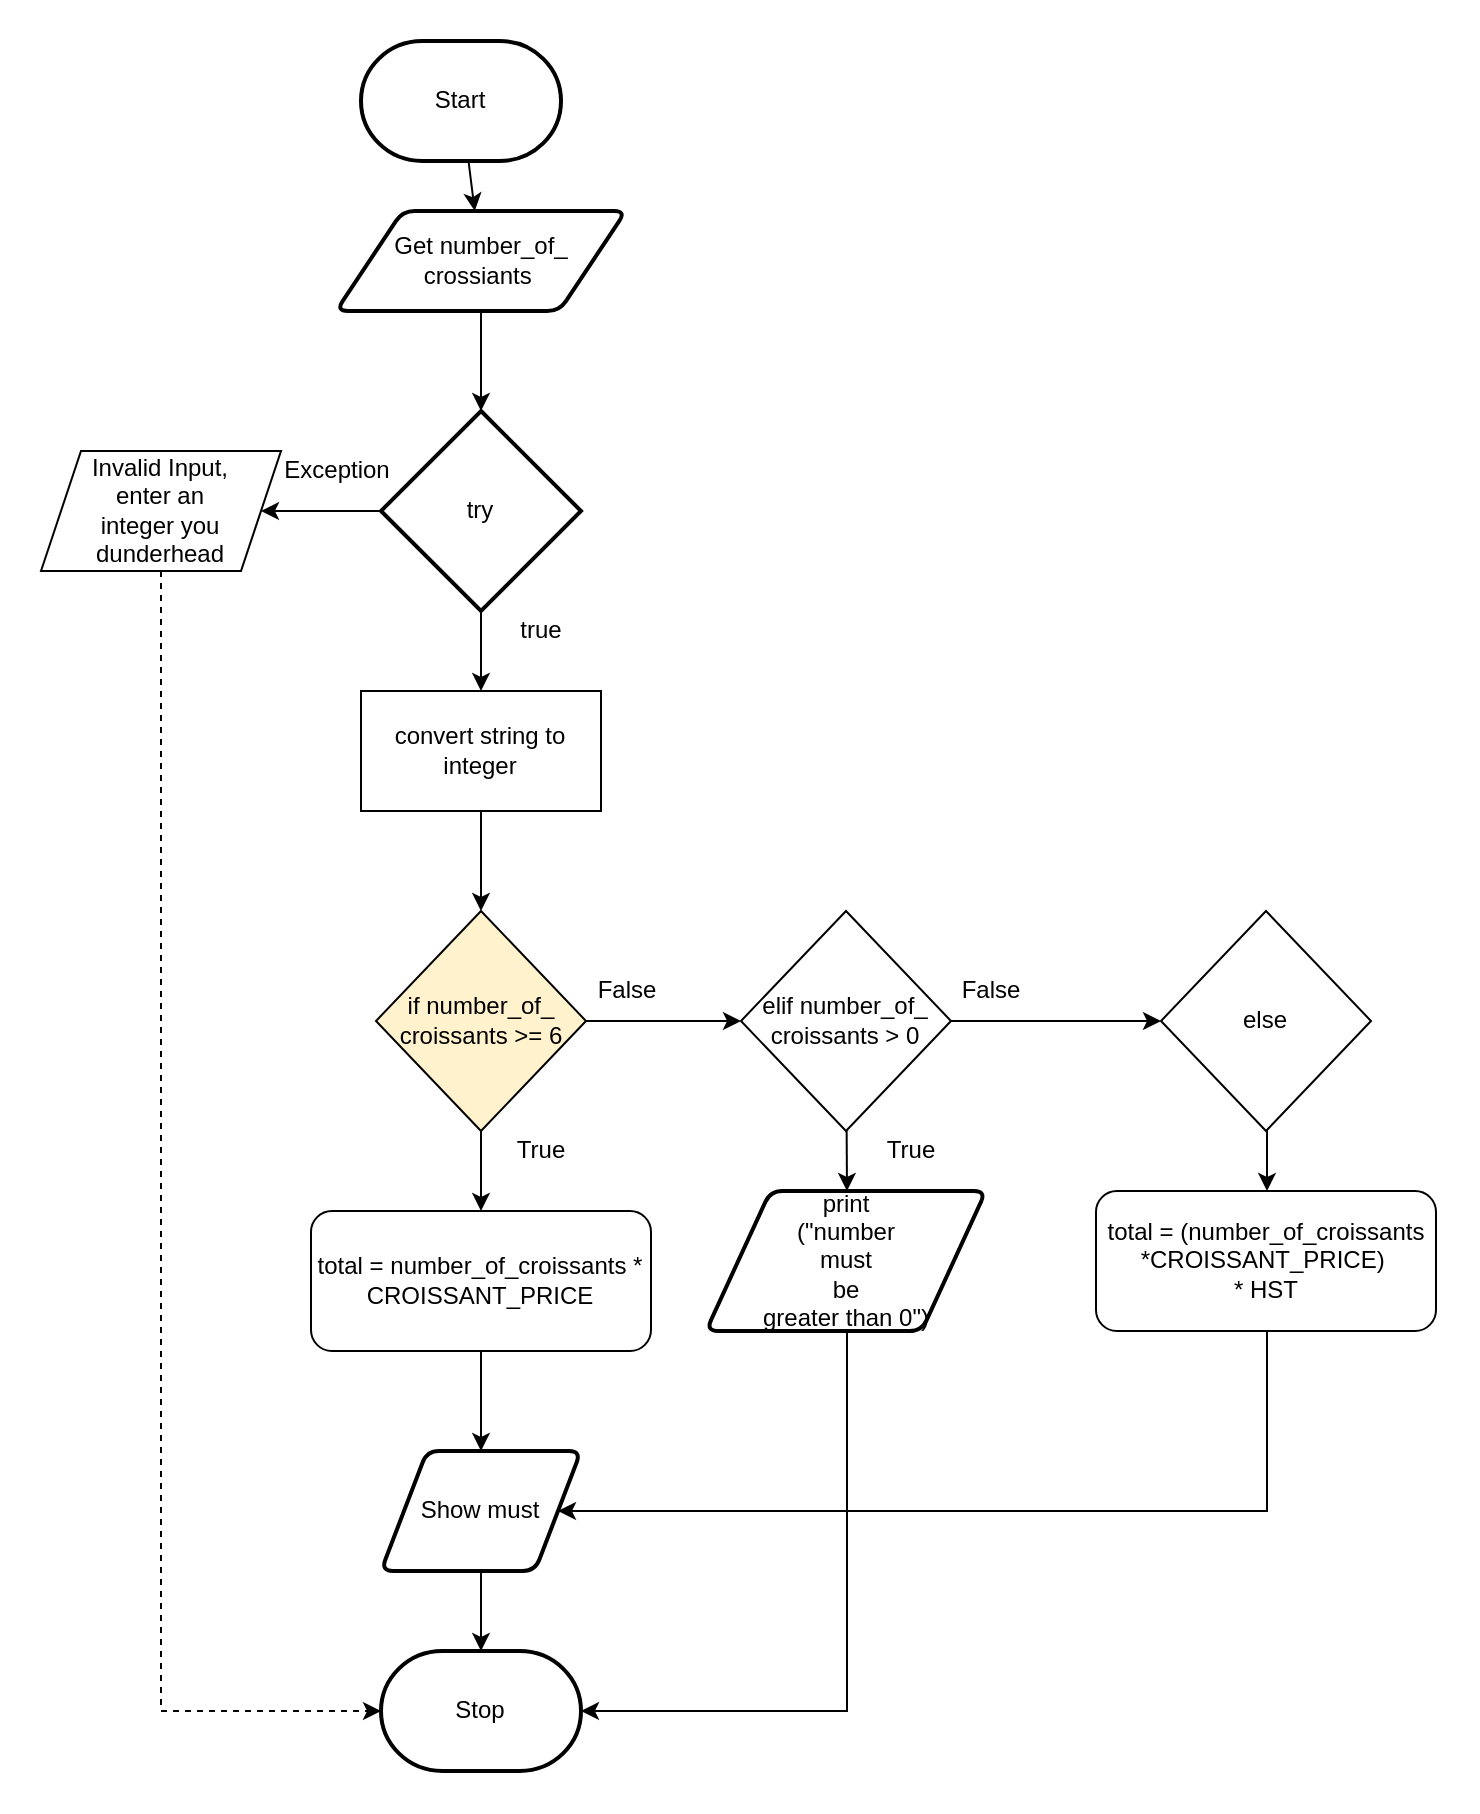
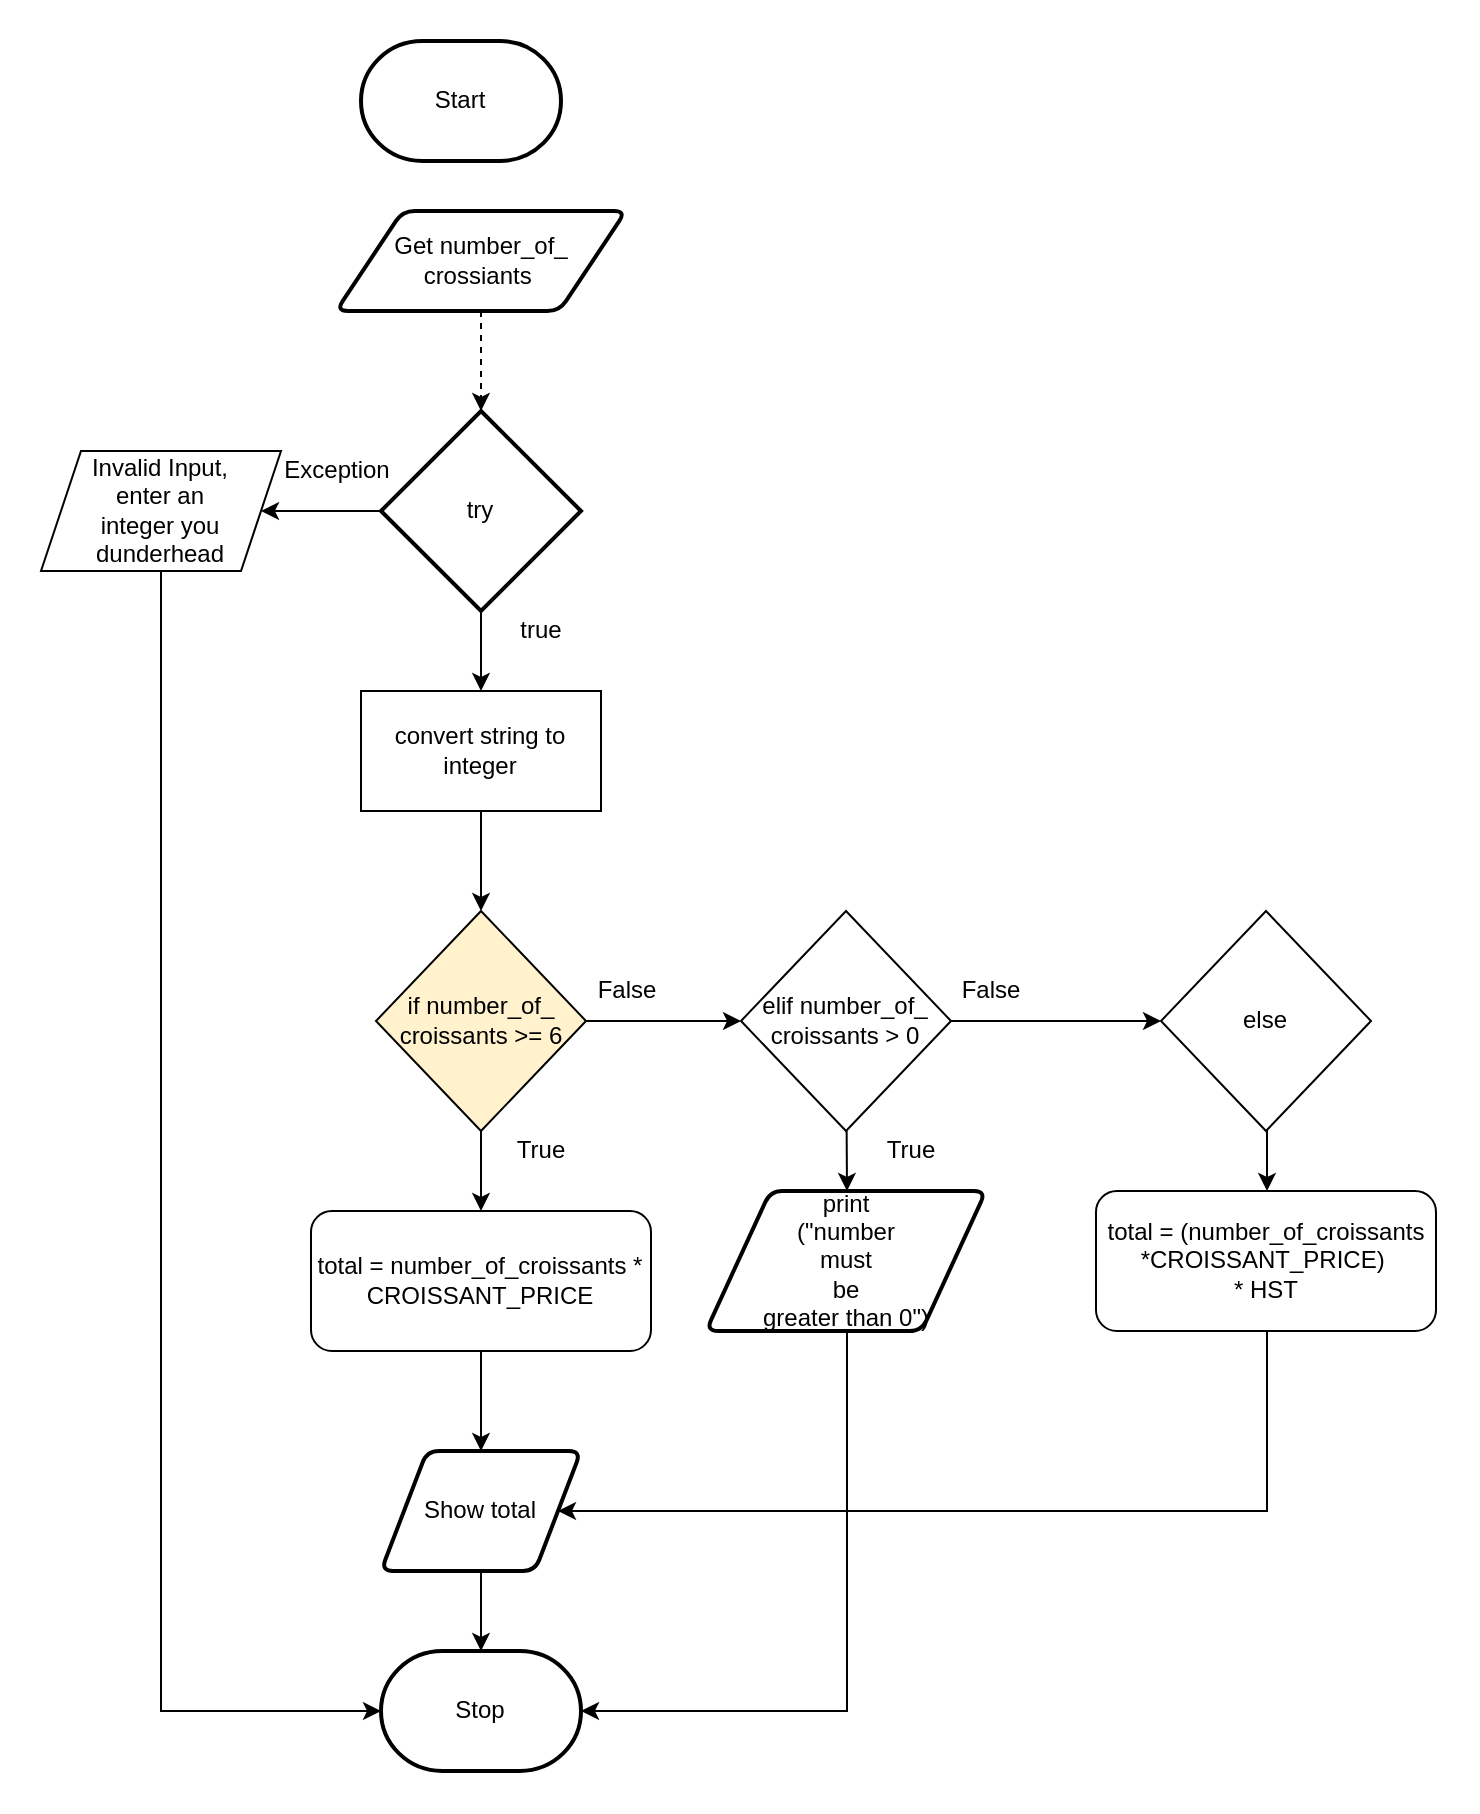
- <mxCell id="2" style="edgeStyle=none;html=1;" parent="1" source="3" target="4" edge="1"><mxGeometry relative="1" as="geometry" /></mxCell>
- <mxCell id="5" value="" style="endArrow=classic;html=1;exitX=0.5;exitY=1;exitDx=0;exitDy=0;" parent="1" source="4" target="8" edge="1"><mxGeometry width="50" height="50" relative="1" as="geometry"><mxPoint x="260" y="175" as="sourcePoint" /><mxPoint x="240" y="195" as="targetPoint" /></mxGeometry></mxCell>
+ <mxCell id="5" value="" style="endArrow=classic;html=1;exitX=0.5;exitY=1;exitDx=0;exitDy=0;dashed=1;" parent="1" source="4" target="8" edge="1"><mxGeometry width="50" height="50" relative="1" as="geometry"><mxPoint x="260" y="175" as="sourcePoint" /><mxPoint x="240" y="195" as="targetPoint" /></mxGeometry></mxCell>
- <mxCell id="11" style="edgeStyle=elbowEdgeStyle;html=1;rounded=0;entryX=0;entryY=0.5;entryDx=0;entryDy=0;entryPerimeter=0;dashed=1;" parent="1" source="12" target="32" edge="1"><mxGeometry relative="1" as="geometry"><mxPoint x="80" y="865" as="targetPoint" /><Array as="points"><mxPoint x="80" y="545" /></Array></mxGeometry></mxCell>
+ <mxCell id="11" style="edgeStyle=elbowEdgeStyle;html=1;rounded=0;entryX=0;entryY=0.5;entryDx=0;entryDy=0;entryPerimeter=0;" parent="1" source="12" target="32" edge="1"><mxGeometry relative="1" as="geometry"><mxPoint x="80" y="865" as="targetPoint" /><Array as="points"><mxPoint x="80" y="545" /></Array></mxGeometry></mxCell>
- <mxCell id="25" value="Show must" style="shape=parallelogram;html=1;strokeWidth=2;perimeter=parallelogramPerimeter;whiteSpace=wrap;rounded=1;arcSize=12;size=0.23;" parent="1" vertex="1"><mxGeometry x="190" y="725" width="100" height="60" as="geometry" /></mxCell>
+ <mxCell id="25" value="Show total" style="shape=parallelogram;html=1;strokeWidth=2;perimeter=parallelogramPerimeter;whiteSpace=wrap;rounded=1;arcSize=12;size=0.23;" parent="1" vertex="1"><mxGeometry x="190" y="725" width="100" height="60" as="geometry" /></mxCell>
